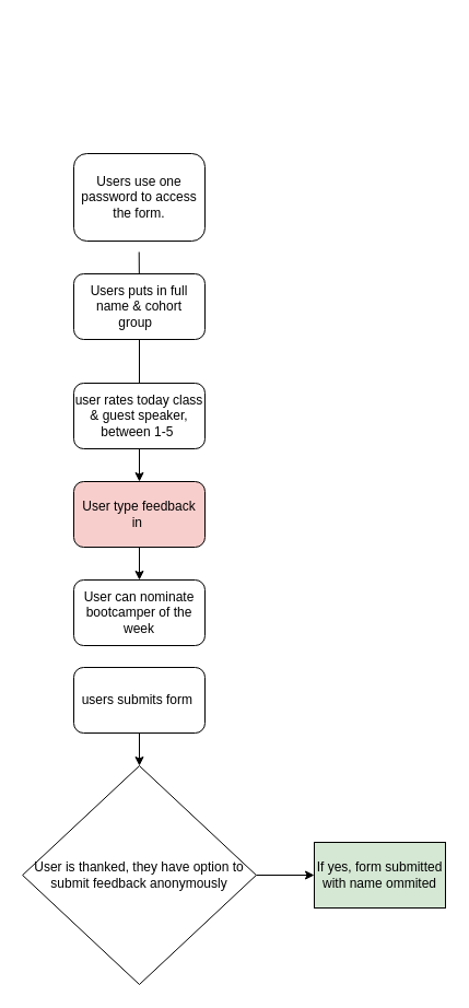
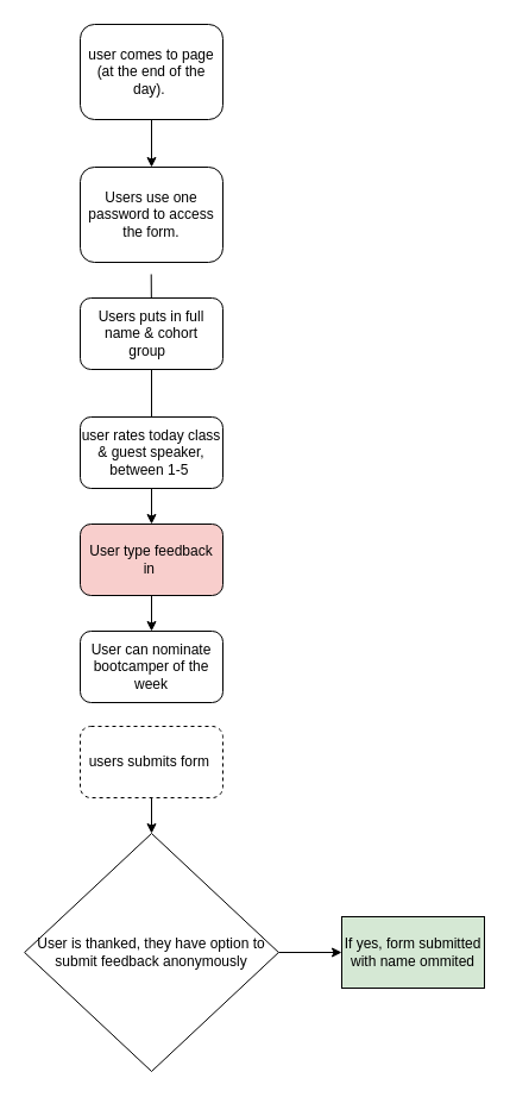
+ <mxCell id="3" value="user comes to page&lt;br&gt;(at the end of the day).&amp;nbsp;" style="rounded=1;whiteSpace=wrap;html=1;" vertex="1" parent="1"><mxGeometry x="67" y="20" width="120" height="80" as="geometry" /></mxCell>
+ <mxCell id="2" style="edgeStyle=none;html=1;entryX=0.5;entryY=0;entryDx=0;entryDy=0;" edge="1" parent="1" source="3" target="5"><mxGeometry relative="1" as="geometry"><mxPoint x="-13" y="160" as="targetPoint" /></mxGeometry></mxCell>
- <mxCell id="17" value="users submits form&amp;nbsp;" style="rounded=1;whiteSpace=wrap;html=1;" vertex="1" parent="1"><mxGeometry x="67" y="610" width="120" height="60" as="geometry" /></mxCell>
+ <mxCell id="17" value="users submits form&amp;nbsp;" style="rounded=1;whiteSpace=wrap;html=1;dashed=1;" vertex="1" parent="1"><mxGeometry x="67" y="610" width="120" height="60" as="geometry" /></mxCell>
